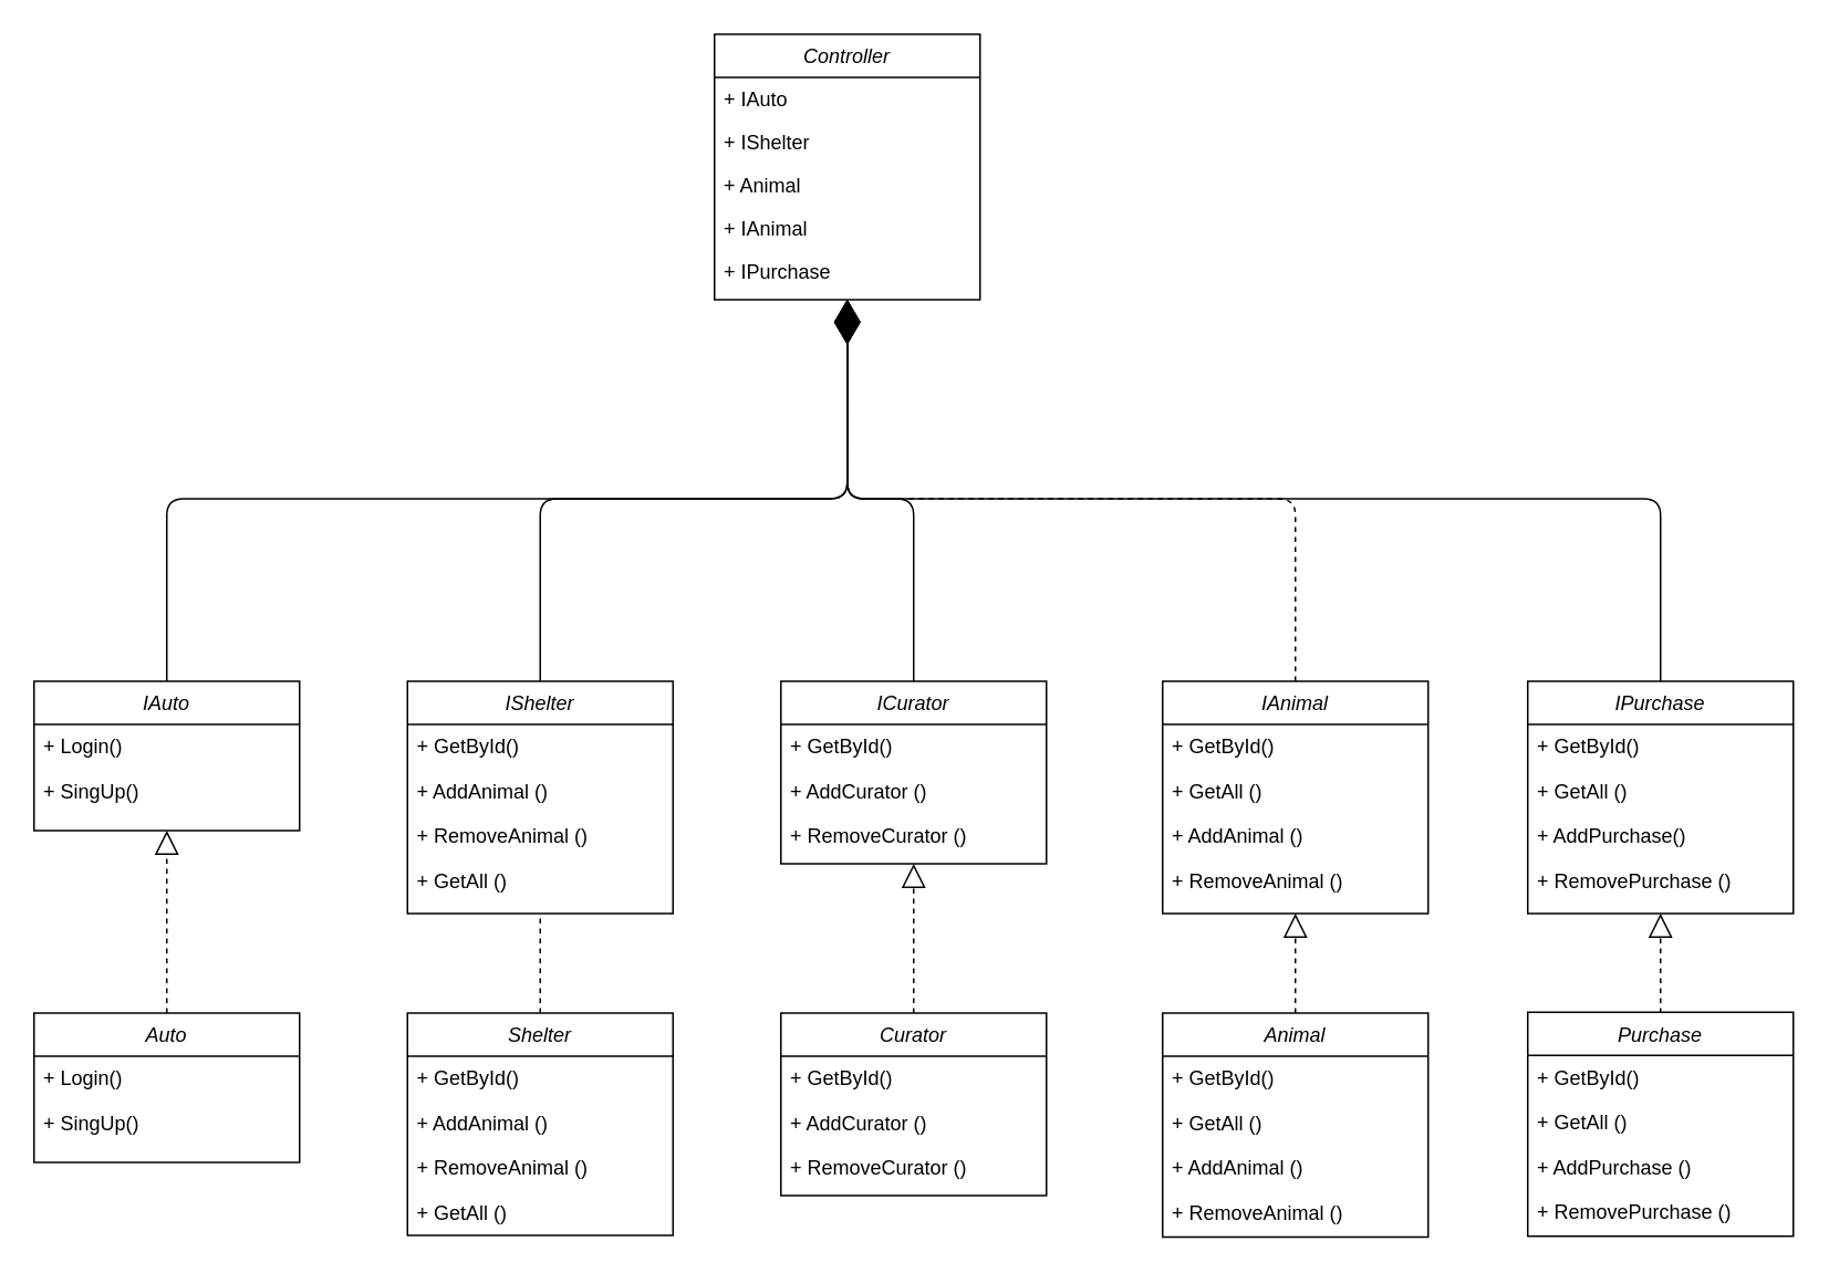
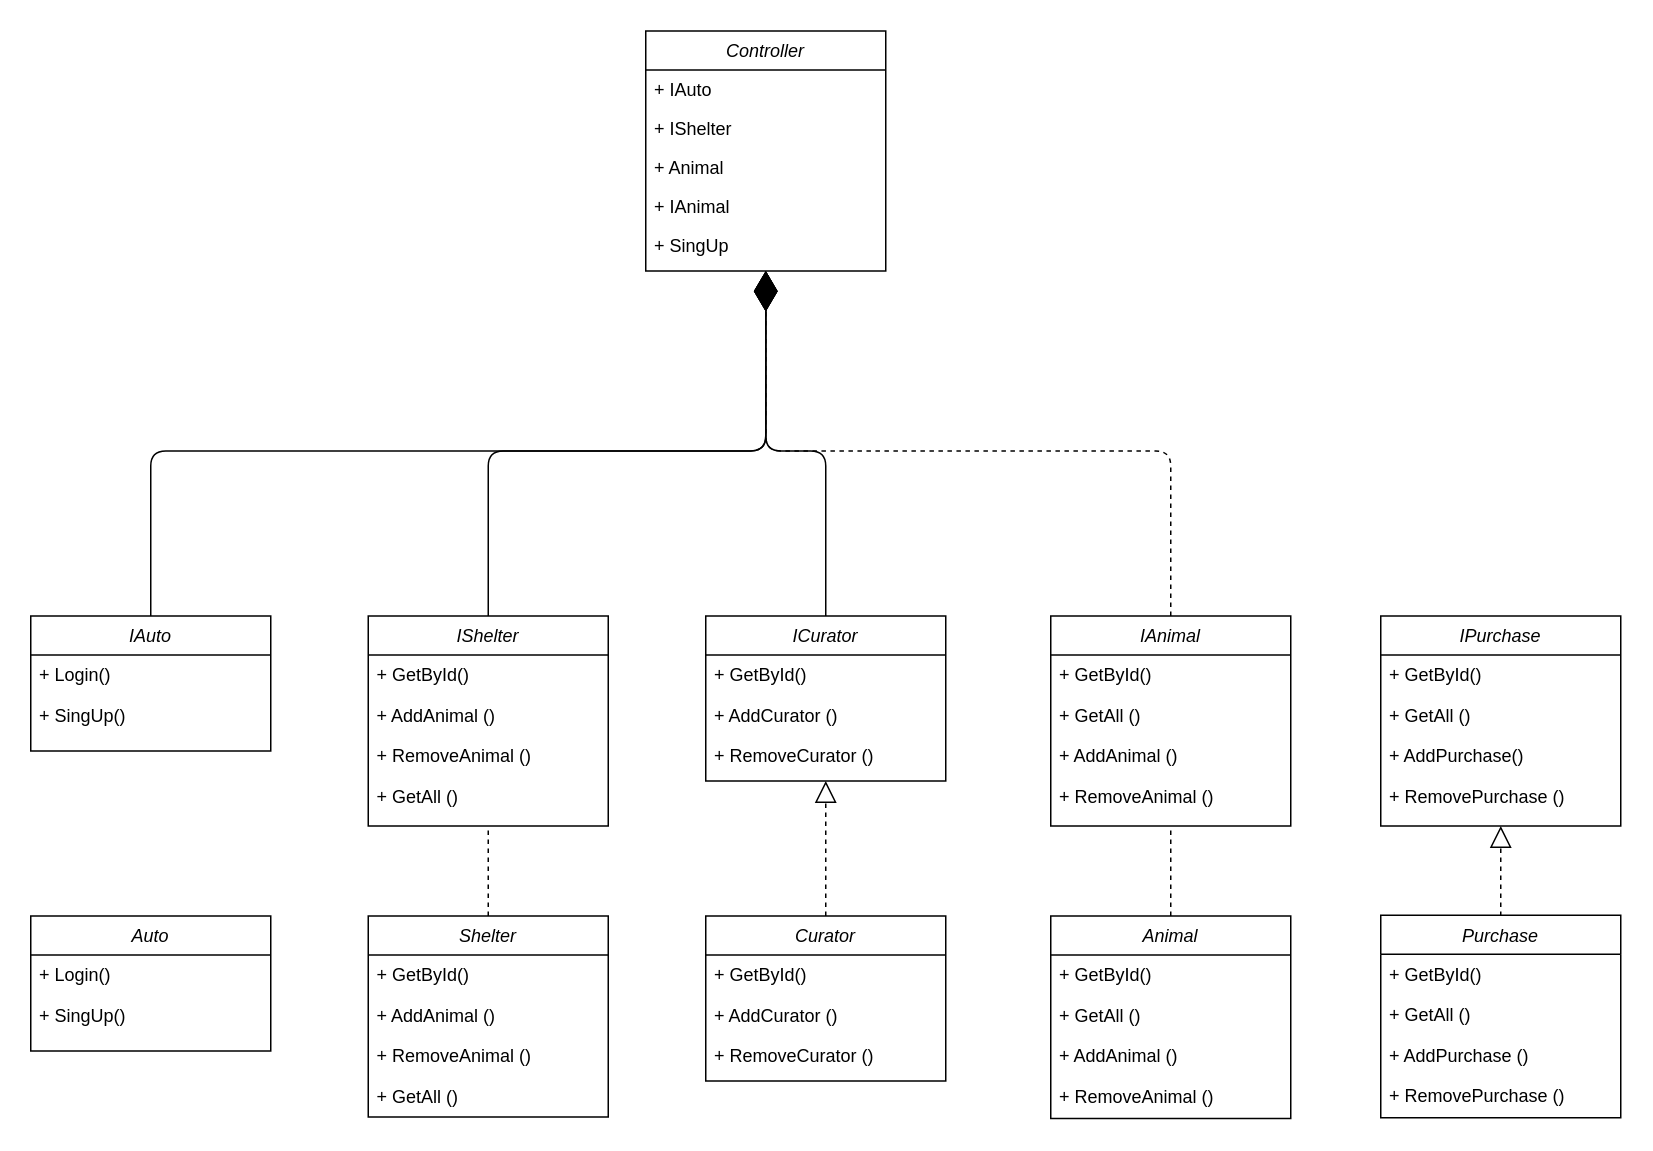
- <mxCell id="7" value="+ IPurchase" style="text;align=left;verticalAlign=top;spacingLeft=4;spacingRight=4;overflow=hidden;rotatable=0;points=[[0,0.5],[1,0.5]];portConstraint=eastwest;rounded=0;shadow=0;html=0;" vertex="1" parent="2"><mxGeometry y="130" width="160" height="27" as="geometry" /></mxCell>
+ <mxCell id="7" value="+ SingUp" style="text;align=left;verticalAlign=top;spacingLeft=4;spacingRight=4;overflow=hidden;rotatable=0;points=[[0,0.5],[1,0.5]];portConstraint=eastwest;rounded=0;shadow=0;html=0;" vertex="1" parent="2"><mxGeometry y="130" width="160" height="27" as="geometry" /></mxCell>
- <mxCell id="56" value="" style="endArrow=diamondThin;endFill=1;endSize=24;html=1;exitX=0.5;exitY=0;exitDx=0;exitDy=0;entryX=0.5;entryY=1;entryDx=0;entryDy=0;" edge="1" parent="1" source="50" target="2"><mxGeometry width="160" relative="1" as="geometry"><mxPoint x="990" y="260" as="sourcePoint" /><mxPoint x="730" y="0" as="targetPoint" /><Array as="points"><mxPoint x="1000" y="300" /><mxPoint x="510" y="300" /></Array></mxGeometry></mxCell>
- <mxCell id="14" value="" style="endArrow=block;dashed=1;endFill=0;endSize=12;html=1;entryX=0.5;entryY=1;entryDx=0;entryDy=0;exitX=0.5;exitY=0;exitDx=0;exitDy=0;" parent="1" source="11" target="8" edge="1"><mxGeometry width="160" relative="1" as="geometry"><mxPoint x="200" y="670" as="sourcePoint" /><mxPoint x="360" y="670" as="targetPoint" /></mxGeometry></mxCell>
- <mxCell id="48" value="" style="endArrow=block;dashed=1;endFill=0;endSize=12;html=1;entryX=0.5;entryY=1;entryDx=0;entryDy=0;exitX=0.5;exitY=0;exitDx=0;exitDy=0;" parent="1" source="43" target="38" edge="1"><mxGeometry width="160" relative="1" as="geometry"><mxPoint x="880" y="670" as="sourcePoint" /><mxPoint x="1040" y="670" as="targetPoint" /></mxGeometry></mxCell>
+ <mxCell id="48" value="" style="endArrow=none;dashed=1;endFill=0;endSize=12;html=1;entryX=0.5;entryY=1;entryDx=0;entryDy=0;exitX=0.5;exitY=0;exitDx=0;exitDy=0;" parent="1" source="43" target="38" edge="1"><mxGeometry width="160" relative="1" as="geometry"><mxPoint x="880" y="670" as="sourcePoint" /><mxPoint x="1040" y="670" as="targetPoint" /></mxGeometry></mxCell>
